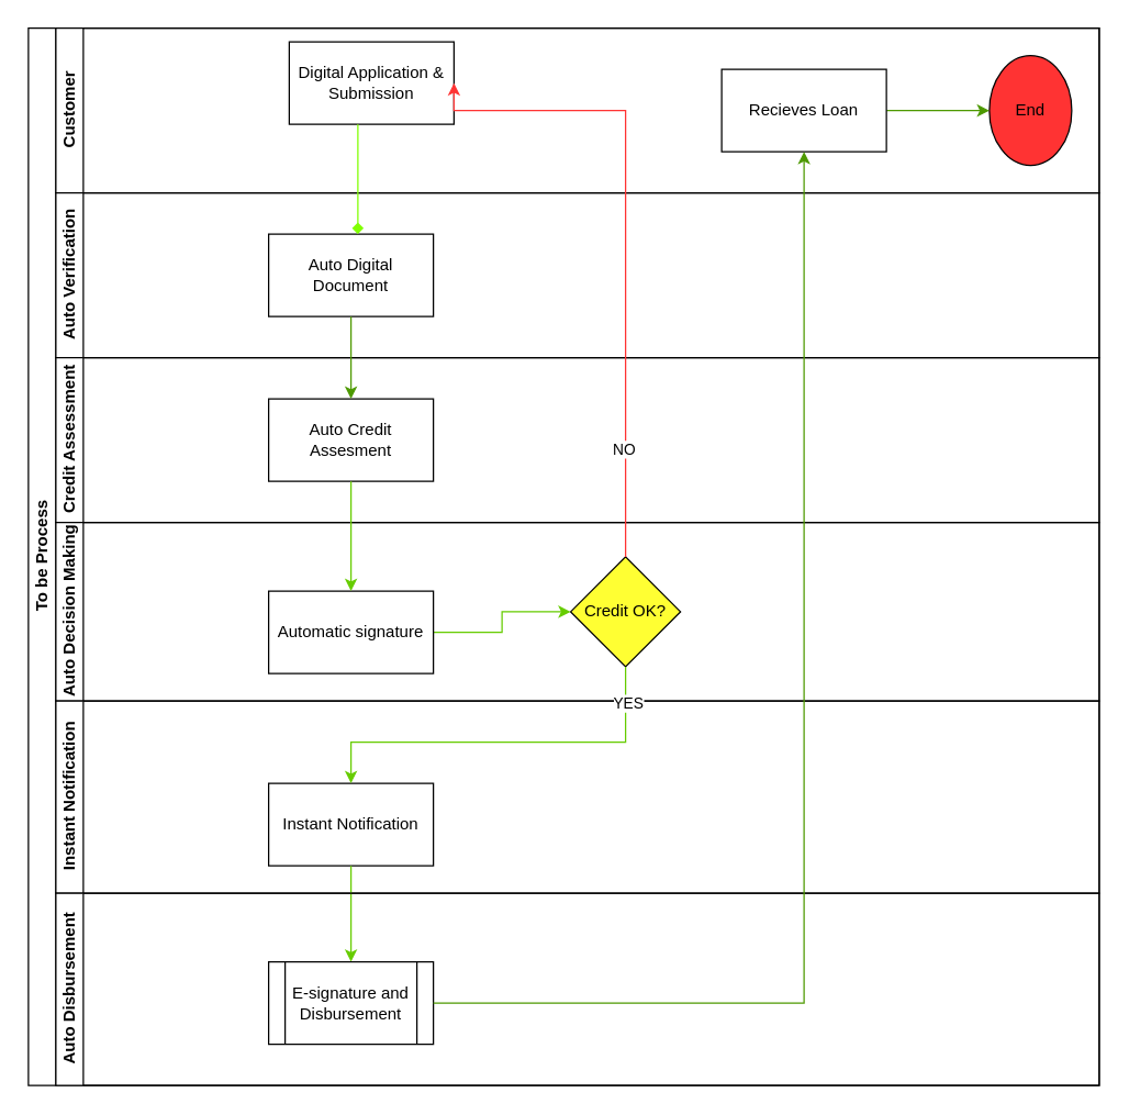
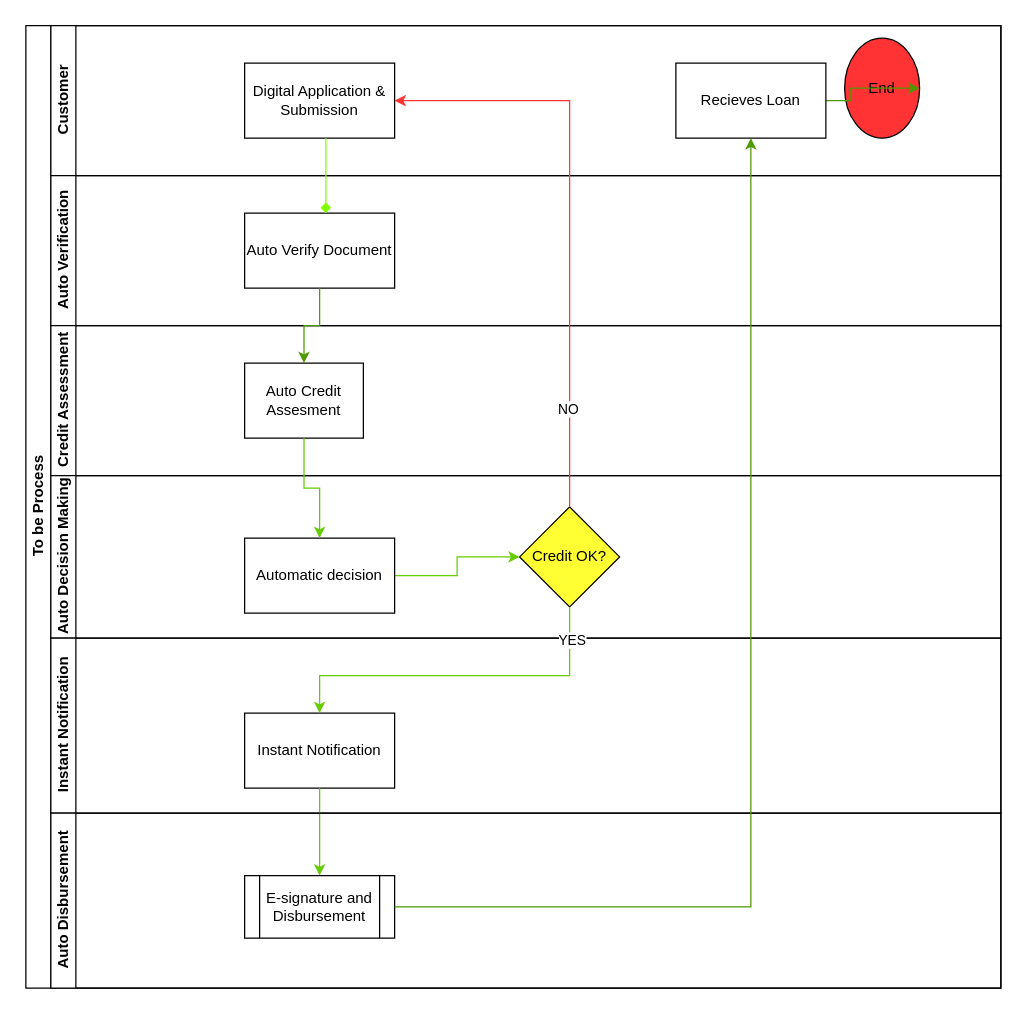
- <mxCell id="4" value="Digital Application &amp;amp; Submission" style="whiteSpace=wrap;html=1;" vertex="1" parent="3"><mxGeometry x="170" y="10" width="120" height="60" as="geometry" /></mxCell>
+ <mxCell id="4" value="Digital Application &amp;amp; Submission" style="whiteSpace=wrap;html=1;" vertex="1" parent="3"><mxGeometry x="155" y="30" width="120" height="60" as="geometry" /></mxCell>
- <mxCell id="7" value="Recieves Loan" style="whiteSpace=wrap;html=1;" vertex="1" parent="3"><mxGeometry x="485" y="30" width="120" height="60" as="geometry" /></mxCell>
+ <mxCell id="7" value="Recieves Loan" style="whiteSpace=wrap;html=1;" vertex="1" parent="3"><mxGeometry x="500" y="30" width="120" height="60" as="geometry" /></mxCell>
- <mxCell id="5" value="End" style="ellipse;whiteSpace=wrap;html=1;fillColor=#FF3333;" vertex="1" parent="3"><mxGeometry x="680" y="20" width="60" height="80" as="geometry" /></mxCell>
+ <mxCell id="5" value="End" style="ellipse;whiteSpace=wrap;html=1;fillColor=#FF3333;" vertex="1" parent="3"><mxGeometry x="635" y="10" width="60" height="80" as="geometry" /></mxCell>
- <mxCell id="9" value="Auto Digital Document" style="whiteSpace=wrap;html=1;" vertex="1" parent="8"><mxGeometry x="155" y="30" width="120" height="60" as="geometry" /></mxCell>
+ <mxCell id="9" value="Auto Verify Document" style="whiteSpace=wrap;html=1;" vertex="1" parent="8"><mxGeometry x="155" y="30" width="120" height="60" as="geometry" /></mxCell>
- <mxCell id="11" value="Auto Credit Assesment" style="whiteSpace=wrap;html=1;" vertex="1" parent="10"><mxGeometry x="155" y="30" width="120" height="60" as="geometry" /></mxCell>
+ <mxCell id="11" value="Auto Credit Assesment" style="whiteSpace=wrap;html=1;" vertex="1" parent="10"><mxGeometry x="155" y="30" width="95" height="60" as="geometry" /></mxCell>
- <mxCell id="14" value="Automatic signature" style="whiteSpace=wrap;html=1;" vertex="1" parent="12"><mxGeometry x="155" y="50" width="120" height="60" as="geometry" /></mxCell>
+ <mxCell id="14" value="Automatic decision" style="whiteSpace=wrap;html=1;" vertex="1" parent="12"><mxGeometry x="155" y="50" width="120" height="60" as="geometry" /></mxCell>
- <mxCell id="27" value="E-signature and Disbursement" style="shape=process;whiteSpace=wrap;html=1;backgroundOutline=1;" vertex="1" parent="26"><mxGeometry x="155" y="50" width="120" height="60" as="geometry" /></mxCell>
+ <mxCell id="27" value="E-signature and Disbursement" style="shape=process;whiteSpace=wrap;html=1;backgroundOutline=1;" vertex="1" parent="26"><mxGeometry x="155" y="50" width="120" height="50" as="geometry" /></mxCell>
